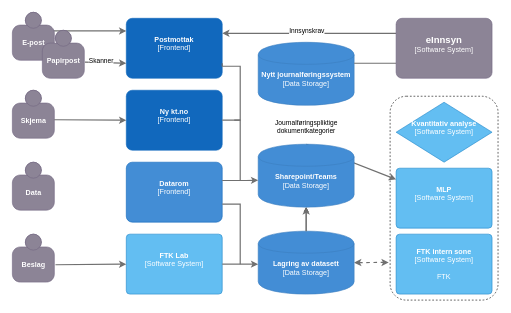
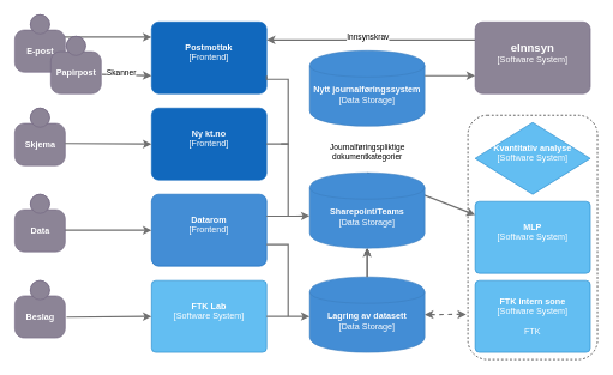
- <mxCell id="24" style="edgeStyle=none;rounded=0;orthogonalLoop=1;jettySize=auto;html=1;strokeColor=#707070;strokeWidth=2;fontColor=#707070;exitX=1;exitY=0.333;exitDx=0;exitDy=0;exitPerimeter=0;entryX=0;entryY=0.75;entryDx=0;entryDy=0;entryPerimeter=0;endArrow=none;" parent="1" source="23" target="30" edge="1"><mxGeometry relative="1" as="geometry"><mxPoint x="740" y="130" as="targetPoint" /><mxPoint x="610" y="211" as="sourcePoint" /></mxGeometry></mxCell>
+ <mxCell id="24" style="edgeStyle=none;rounded=0;orthogonalLoop=1;jettySize=auto;html=1;strokeColor=#707070;strokeWidth=2;fontColor=#707070;exitX=1;exitY=0.333;exitDx=0;exitDy=0;exitPerimeter=0;entryX=0;entryY=0.75;entryDx=0;entryDy=0;entryPerimeter=0;" parent="1" source="23" target="30" edge="1"><mxGeometry relative="1" as="geometry"><mxPoint x="740" y="130" as="targetPoint" /><mxPoint x="610" y="211" as="sourcePoint" /></mxGeometry></mxCell>
+ <mxCell id="14" style="edgeStyle=none;rounded=0;orthogonalLoop=1;jettySize=auto;html=1;strokeColor=#707070;strokeWidth=2;fontColor=#707070;exitX=0.987;exitY=0.625;exitDx=0;exitDy=0;exitPerimeter=0;entryX=0;entryY=0.5;entryDx=0;entryDy=0;entryPerimeter=0;" parent="1" source="17" target="11" edge="1"><mxGeometry relative="1" as="geometry"><mxPoint x="208" y="260" as="targetPoint" /><mxPoint x="110" y="360" as="sourcePoint" /></mxGeometry></mxCell>
